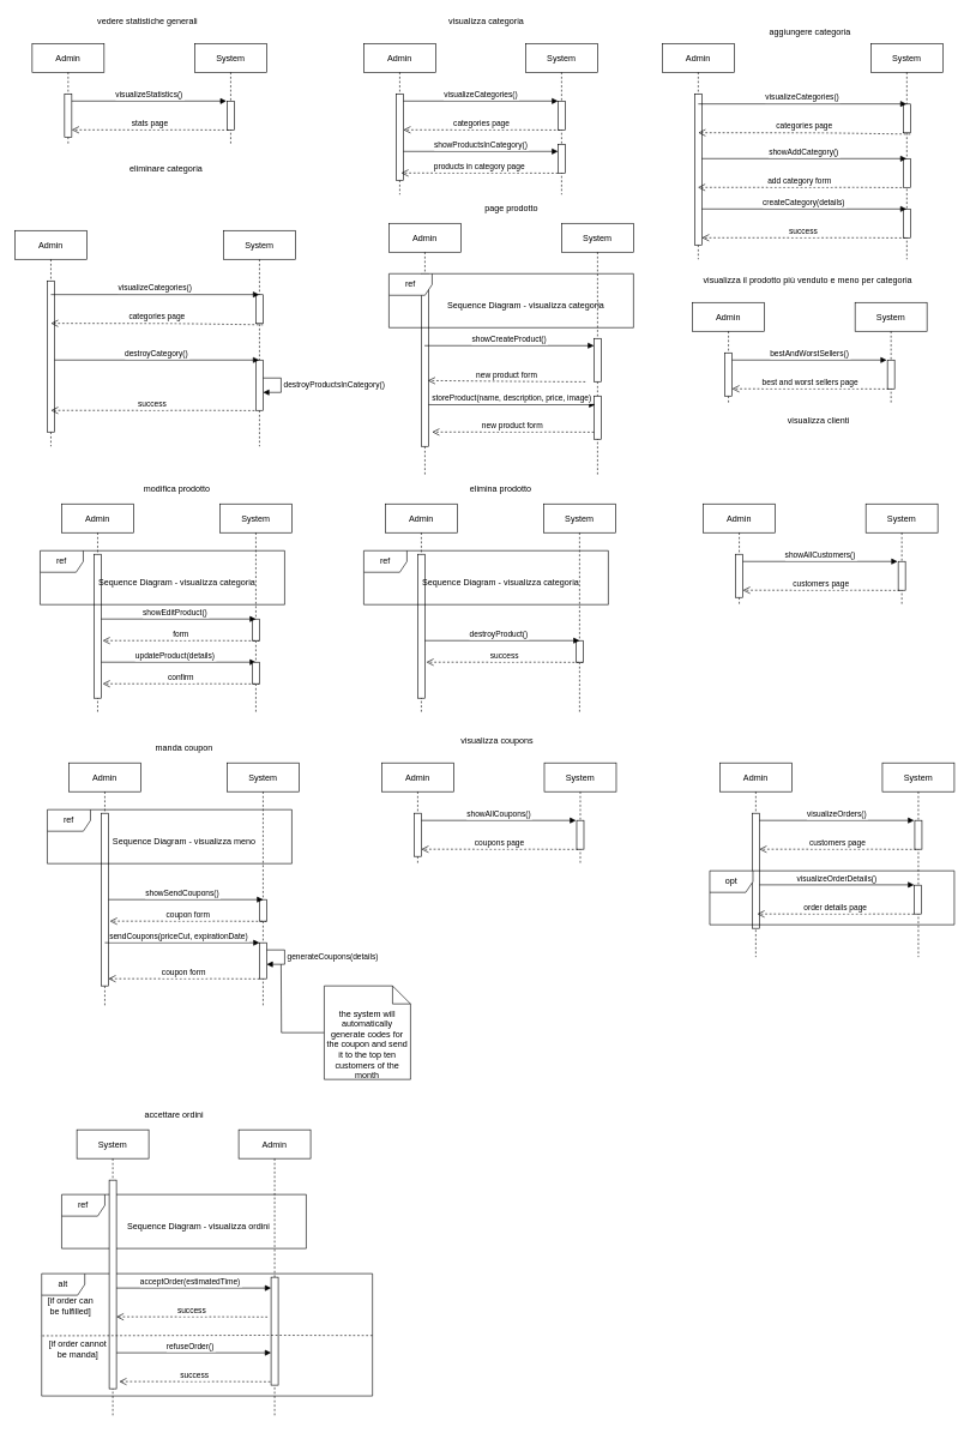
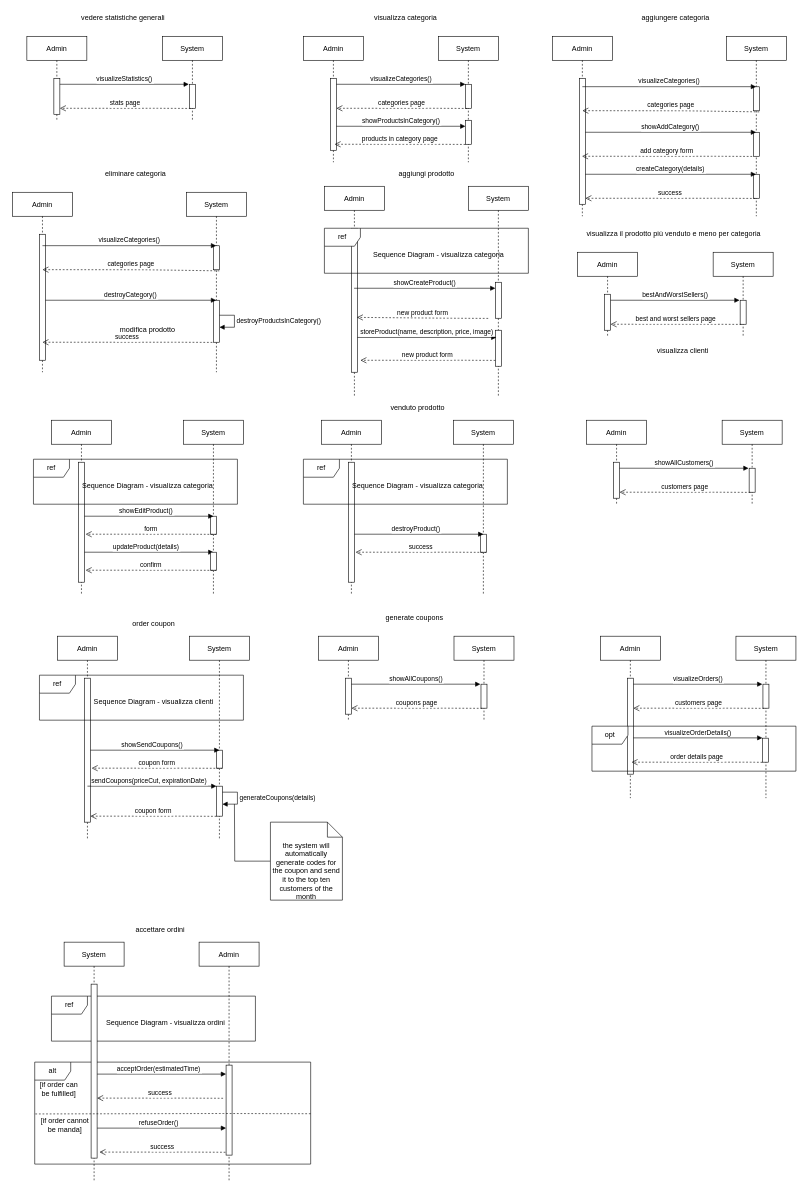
- <mxCell id="60" value="aggiungere categoria" style="text;html=1;align=center;verticalAlign=middle;resizable=0;points=[];autosize=1;strokeColor=none;" vertex="1" parent="1"><mxGeometry x="1060" y="35" width="130" height="20" as="geometry" /></mxCell>
+ <mxCell id="60" value="aggiungere categoria" style="text;html=1;align=center;verticalAlign=middle;resizable=0;points=[];autosize=1;strokeColor=none;" vertex="1" parent="1"><mxGeometry x="1060" y="20" width="130" height="20" as="geometry" /></mxCell>
- <mxCell id="73" value="eliminare categoria" style="text;html=1;align=center;verticalAlign=middle;resizable=0;points=[];autosize=1;strokeColor=none;" vertex="1" parent="1"><mxGeometry x="170" y="225" width="120" height="20" as="geometry" /></mxCell>
+ <mxCell id="73" value="eliminare categoria" style="text;html=1;align=center;verticalAlign=middle;resizable=0;points=[];autosize=1;strokeColor=none;" vertex="1" parent="1"><mxGeometry x="165" y="280" width="120" height="20" as="geometry" /></mxCell>
- <mxCell id="20" value="page prodotto" style="text;html=1;align=center;verticalAlign=middle;resizable=0;points=[];autosize=1;strokeColor=none;" parent="1" vertex="1"><mxGeometry x="655" y="280" width="110" height="20" as="geometry" /></mxCell>
+ <mxCell id="20" value="aggiungi prodotto" style="text;html=1;align=center;verticalAlign=middle;resizable=0;points=[];autosize=1;strokeColor=none;" parent="1" vertex="1"><mxGeometry x="655" y="280" width="110" height="20" as="geometry" /></mxCell>
- <mxCell id="44" value="modifica prodotto" style="text;html=1;align=center;verticalAlign=middle;resizable=0;points=[];autosize=1;strokeColor=none;" parent="1" vertex="1"><mxGeometry x="190" y="670" width="110" height="20" as="geometry" /></mxCell>
+ <mxCell id="44" value="modifica prodotto" style="text;html=1;align=center;verticalAlign=middle;resizable=0;points=[];autosize=1;strokeColor=none;" parent="1" vertex="1"><mxGeometry x="190" y="540" width="110" height="20" as="geometry" /></mxCell>
- <mxCell id="88" value="elimina prodotto" style="text;html=1;align=center;verticalAlign=middle;resizable=0;points=[];autosize=1;strokeColor=none;" vertex="1" parent="1"><mxGeometry x="645" y="670" width="100" height="20" as="geometry" /></mxCell>
+ <mxCell id="88" value="venduto prodotto" style="text;html=1;align=center;verticalAlign=middle;resizable=0;points=[];autosize=1;strokeColor=none;" vertex="1" parent="1"><mxGeometry x="645" y="670" width="100" height="20" as="geometry" /></mxCell>
- <mxCell id="124" value="visualizza coupons" style="text;html=1;align=center;verticalAlign=middle;resizable=0;points=[];autosize=1;strokeColor=none;" vertex="1" parent="1"><mxGeometry x="630" y="1020" width="120" height="20" as="geometry" /></mxCell>
+ <mxCell id="124" value="generate coupons" style="text;html=1;align=center;verticalAlign=middle;resizable=0;points=[];autosize=1;strokeColor=none;" vertex="1" parent="1"><mxGeometry x="630" y="1020" width="120" height="20" as="geometry" /></mxCell>
- <mxCell id="115" value="manda coupon" style="text;html=1;align=center;verticalAlign=middle;resizable=0;points=[];autosize=1;strokeColor=none;" vertex="1" parent="1"><mxGeometry x="210" y="1030" width="90" height="20" as="geometry" /></mxCell>
+ <mxCell id="115" value="order coupon" style="text;html=1;align=center;verticalAlign=middle;resizable=0;points=[];autosize=1;strokeColor=none;" vertex="1" parent="1"><mxGeometry x="210" y="1030" width="90" height="20" as="geometry" /></mxCell>
- <mxCell id="112" value="Sequence Diagram - visualizza meno" style="text;html=1;align=center;verticalAlign=middle;resizable=0;points=[];autosize=1;strokeColor=none;" vertex="1" parent="1"><mxGeometry x="150" y="1160" width="210" height="20" as="geometry" /></mxCell>
+ <mxCell id="112" value="Sequence Diagram - visualizza clienti" style="text;html=1;align=center;verticalAlign=middle;resizable=0;points=[];autosize=1;strokeColor=none;" vertex="1" parent="1"><mxGeometry x="150" y="1160" width="210" height="20" as="geometry" /></mxCell>
- <mxCell id="31" value="accettare ordini" style="text;html=1;align=center;verticalAlign=middle;resizable=0;points=[];autosize=1;strokeColor=none;" parent="1" vertex="1"><mxGeometry x="191.08" y="1540" width="100" height="20" as="geometry" /></mxCell>
+ <mxCell id="31" value="accettare ordini" style="text;html=1;align=center;verticalAlign=middle;resizable=0;points=[];autosize=1;strokeColor=none;" parent="1" vertex="1"><mxGeometry x="216.08" y="1540" width="100" height="20" as="geometry" /></mxCell>
